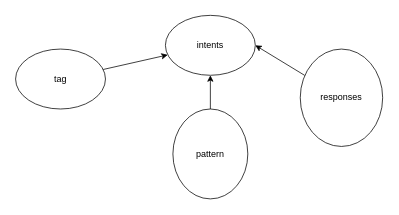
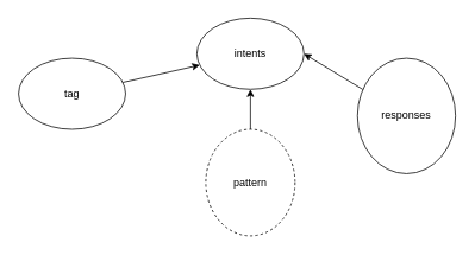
- <mxCell id="6" value="pattern" style="ellipse;whiteSpace=wrap;html=1;" vertex="1" parent="1"><mxGeometry x="230" y="145" width="100" height="120" as="geometry" /></mxCell>
+ <mxCell id="6" value="pattern" style="ellipse;whiteSpace=wrap;html=1;dashed=1;" vertex="1" parent="1"><mxGeometry x="230" y="145" width="100" height="120" as="geometry" /></mxCell>
